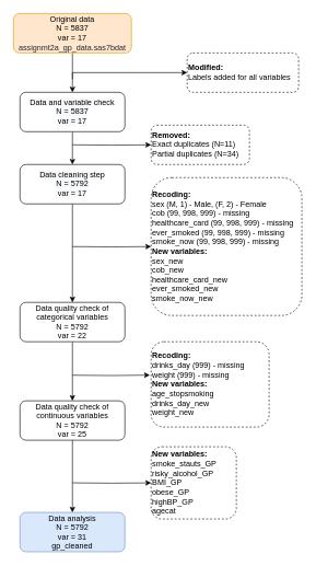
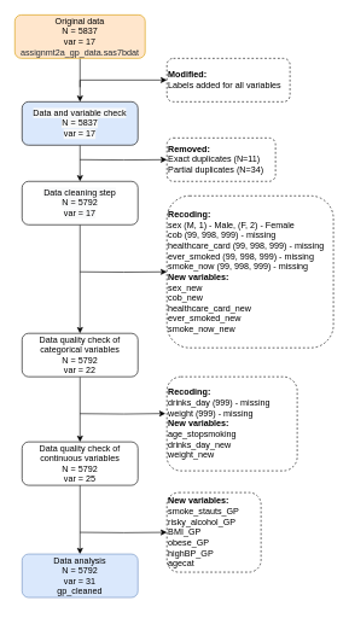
- <mxCell id="6" value="&lt;div&gt;&lt;b&gt;Modified:&lt;/b&gt;&lt;/div&gt;&lt;div&gt;&lt;span&gt;Labels added for all variables&amp;nbsp;&lt;/span&gt;&lt;/div&gt;" style="rounded=1;whiteSpace=wrap;html=1;dashed=1;align=left;" parent="1" vertex="1"><mxGeometry x="285" y="80" width="170" height="60" as="geometry" /></mxCell>
+ <mxCell id="6" value="&lt;div&gt;&lt;b&gt;Modified:&lt;/b&gt;&lt;/div&gt;&lt;div&gt;&lt;span&gt;Labels added for all variables&amp;nbsp;&lt;/span&gt;&lt;/div&gt;" style="rounded=1;whiteSpace=wrap;html=1;dashed=1;align=left;" parent="1" vertex="1"><mxGeometry x="230" y="80" width="170" height="60" as="geometry" /></mxCell>
- <mxCell id="7" value="&lt;span style=&quot;color: rgb(0 , 0 , 0) ; font-family: &amp;#34;helvetica&amp;#34; ; font-size: 12px ; font-style: normal ; font-weight: 400 ; letter-spacing: normal ; text-indent: 0px ; text-transform: none ; word-spacing: 0px ; background-color: rgb(248 , 249 , 250) ; display: inline ; float: none&quot;&gt;Data and variable check&lt;/span&gt;&lt;br style=&quot;color: rgb(0 , 0 , 0) ; font-family: &amp;#34;helvetica&amp;#34; ; font-size: 12px ; font-style: normal ; font-weight: 400 ; letter-spacing: normal ; text-indent: 0px ; text-transform: none ; word-spacing: 0px ; background-color: rgb(248 , 249 , 250)&quot;&gt;&lt;span style=&quot;color: rgb(0 , 0 , 0) ; font-family: &amp;#34;helvetica&amp;#34; ; font-size: 12px ; font-style: normal ; font-weight: 400 ; letter-spacing: normal ; text-indent: 0px ; text-transform: none ; word-spacing: 0px ; background-color: rgb(248 , 249 , 250) ; display: inline ; float: none&quot;&gt;N = 5837&lt;/span&gt;&lt;br style=&quot;color: rgb(0 , 0 , 0) ; font-family: &amp;#34;helvetica&amp;#34; ; font-size: 12px ; font-style: normal ; font-weight: 400 ; letter-spacing: normal ; text-indent: 0px ; text-transform: none ; word-spacing: 0px ; background-color: rgb(248 , 249 , 250)&quot;&gt;&lt;span style=&quot;color: rgb(0 , 0 , 0) ; font-family: &amp;#34;helvetica&amp;#34; ; font-size: 12px ; font-style: normal ; font-weight: 400 ; letter-spacing: normal ; text-indent: 0px ; text-transform: none ; word-spacing: 0px ; background-color: rgb(248 , 249 , 250) ; display: inline ; float: none&quot;&gt;var = 17&lt;/span&gt;" style="rounded=1;whiteSpace=wrap;html=1;align=center;" parent="1" vertex="1"><mxGeometry x="30" y="140" width="160" height="60" as="geometry" /></mxCell>
+ <mxCell id="7" value="&lt;span style=&quot;color: rgb(0 , 0 , 0) ; font-family: &amp;#34;helvetica&amp;#34; ; font-size: 12px ; font-style: normal ; font-weight: 400 ; letter-spacing: normal ; text-indent: 0px ; text-transform: none ; word-spacing: 0px ; background-color: rgb(248 , 249 , 250) ; display: inline ; float: none&quot;&gt;Data and variable check&lt;/span&gt;&lt;br style=&quot;color: rgb(0 , 0 , 0) ; font-family: &amp;#34;helvetica&amp;#34; ; font-size: 12px ; font-style: normal ; font-weight: 400 ; letter-spacing: normal ; text-indent: 0px ; text-transform: none ; word-spacing: 0px ; background-color: rgb(248 , 249 , 250)&quot;&gt;&lt;span style=&quot;color: rgb(0 , 0 , 0) ; font-family: &amp;#34;helvetica&amp;#34; ; font-size: 12px ; font-style: normal ; font-weight: 400 ; letter-spacing: normal ; text-indent: 0px ; text-transform: none ; word-spacing: 0px ; background-color: rgb(248 , 249 , 250) ; display: inline ; float: none&quot;&gt;N = 5837&lt;/span&gt;&lt;br style=&quot;color: rgb(0 , 0 , 0) ; font-family: &amp;#34;helvetica&amp;#34; ; font-size: 12px ; font-style: normal ; font-weight: 400 ; letter-spacing: normal ; text-indent: 0px ; text-transform: none ; word-spacing: 0px ; background-color: rgb(248 , 249 , 250)&quot;&gt;&lt;span style=&quot;color: rgb(0 , 0 , 0) ; font-family: &amp;#34;helvetica&amp;#34; ; font-size: 12px ; font-style: normal ; font-weight: 400 ; letter-spacing: normal ; text-indent: 0px ; text-transform: none ; word-spacing: 0px ; background-color: rgb(248 , 249 , 250) ; display: inline ; float: none&quot;&gt;var = 17&lt;/span&gt;" style="rounded=1;whiteSpace=wrap;html=1;align=center;fillColor=#dae8fc;" parent="1" vertex="1"><mxGeometry x="30" y="140" width="160" height="60" as="geometry" /></mxCell>
- <mxCell id="20" value="Data analysis&lt;br&gt;N = 5792&lt;br&gt;var = 31&lt;br&gt;gp_cleaned" style="rounded=1;whiteSpace=wrap;html=1;align=center;fillColor=#dae8fc;strokeColor=#6c8ebf;" parent="1" vertex="1"><mxGeometry x="30" y="780" width="160" height="60" as="geometry" /></mxCell>
+ <mxCell id="20" value="Data analysis&lt;br&gt;N = 5792&lt;br&gt;var = 31&lt;br&gt;gp_cleaned" style="rounded=1;whiteSpace=wrap;html=1;align=center;fillColor=#dae8fc;strokeColor=#6c8ebf;" parent="1" vertex="1"><mxGeometry x="30" y="765" width="160" height="60" as="geometry" /></mxCell>
